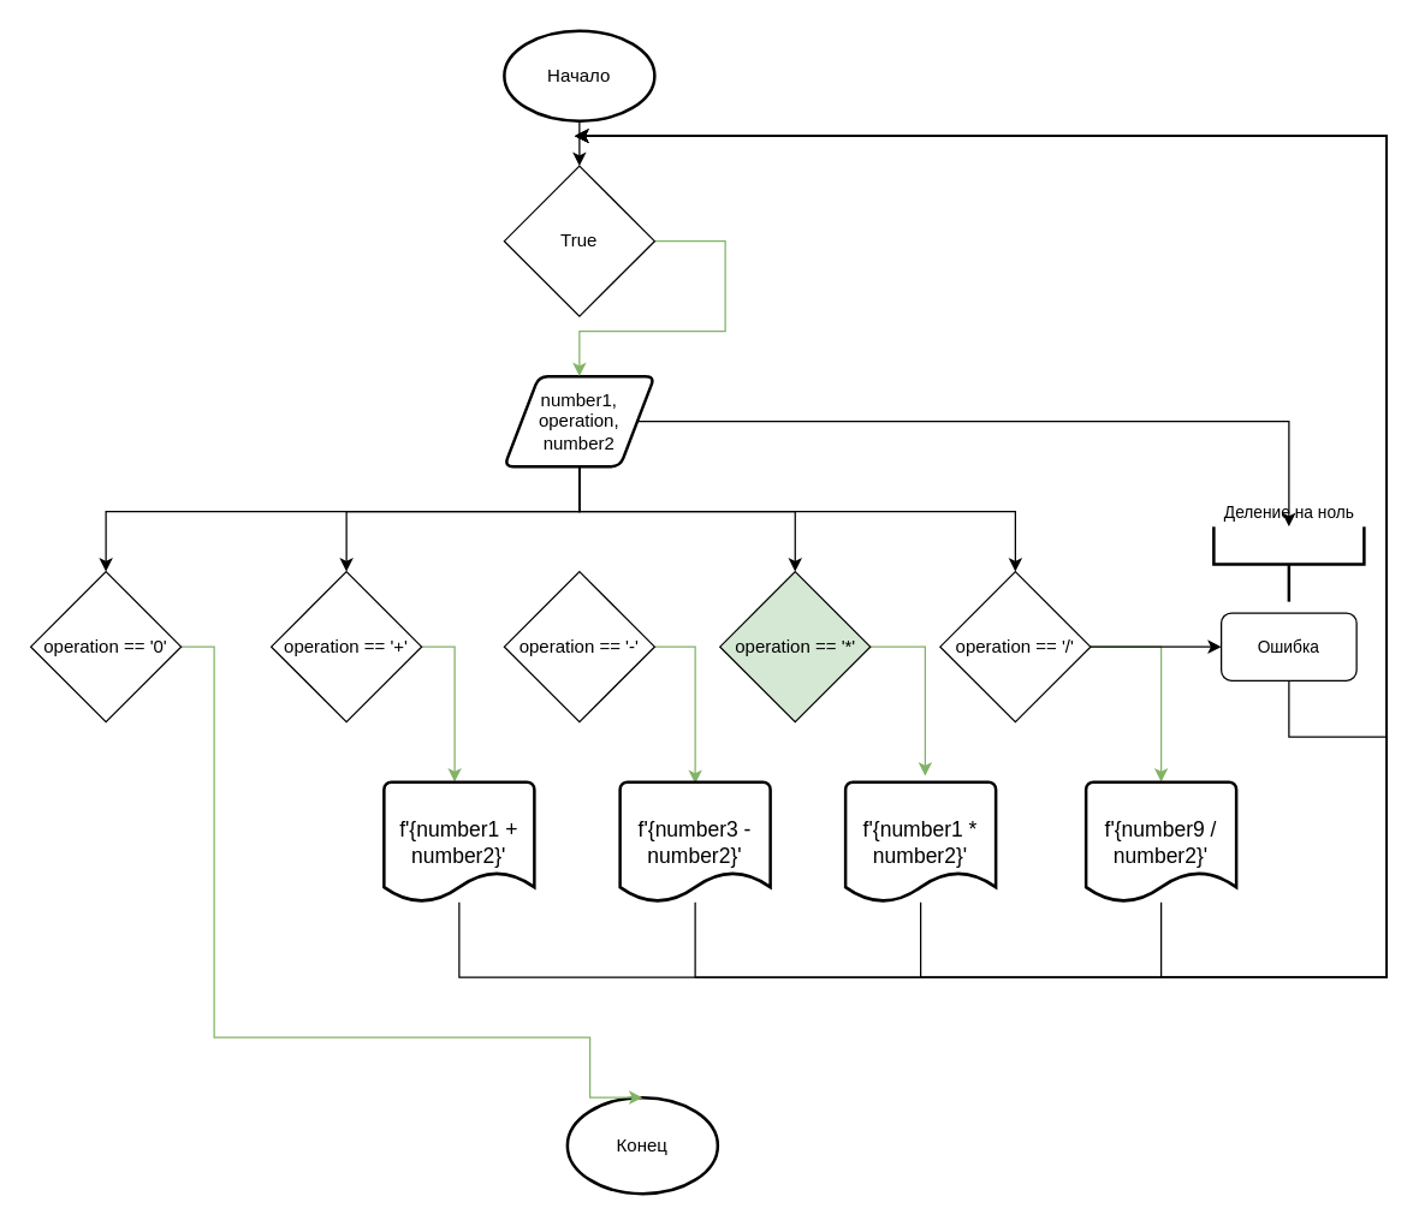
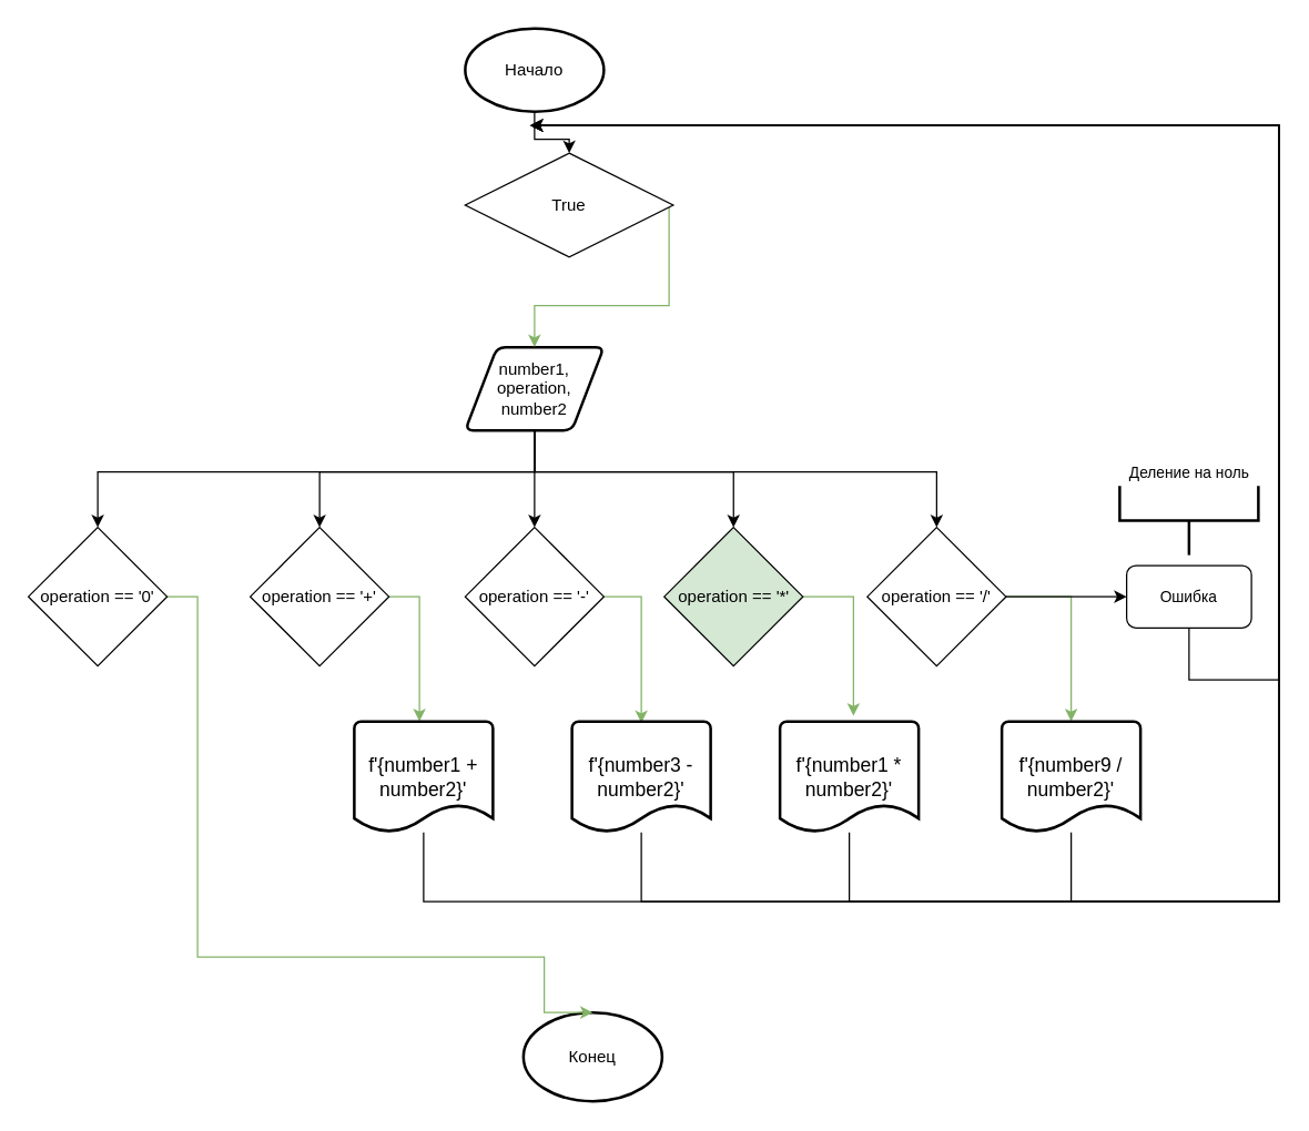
- <mxCell id="23" value="True" style="rhombus;whiteSpace=wrap;html=1;aspect=fixed;" vertex="1" parent="1"><mxGeometry x="335" y="110" width="100" height="100" as="geometry" /></mxCell>
+ <mxCell id="23" value="True" style="rhombus;whiteSpace=wrap;html=1;aspect=fixed;" vertex="1" parent="1"><mxGeometry x="335" y="110" width="150" height="75" as="geometry" /></mxCell>
- <mxCell id="7" style="edgeStyle=orthogonalEdgeStyle;rounded=0;orthogonalLoop=1;jettySize=auto;html=1;fontSize=14;" edge="1" parent="1" source="10" target="34"><mxGeometry relative="1" as="geometry" /></mxCell>
+ <mxCell id="7" style="edgeStyle=orthogonalEdgeStyle;rounded=0;orthogonalLoop=1;jettySize=auto;html=1;fontSize=14;" edge="1" parent="1" source="10" target="16"><mxGeometry relative="1" as="geometry" /></mxCell>
